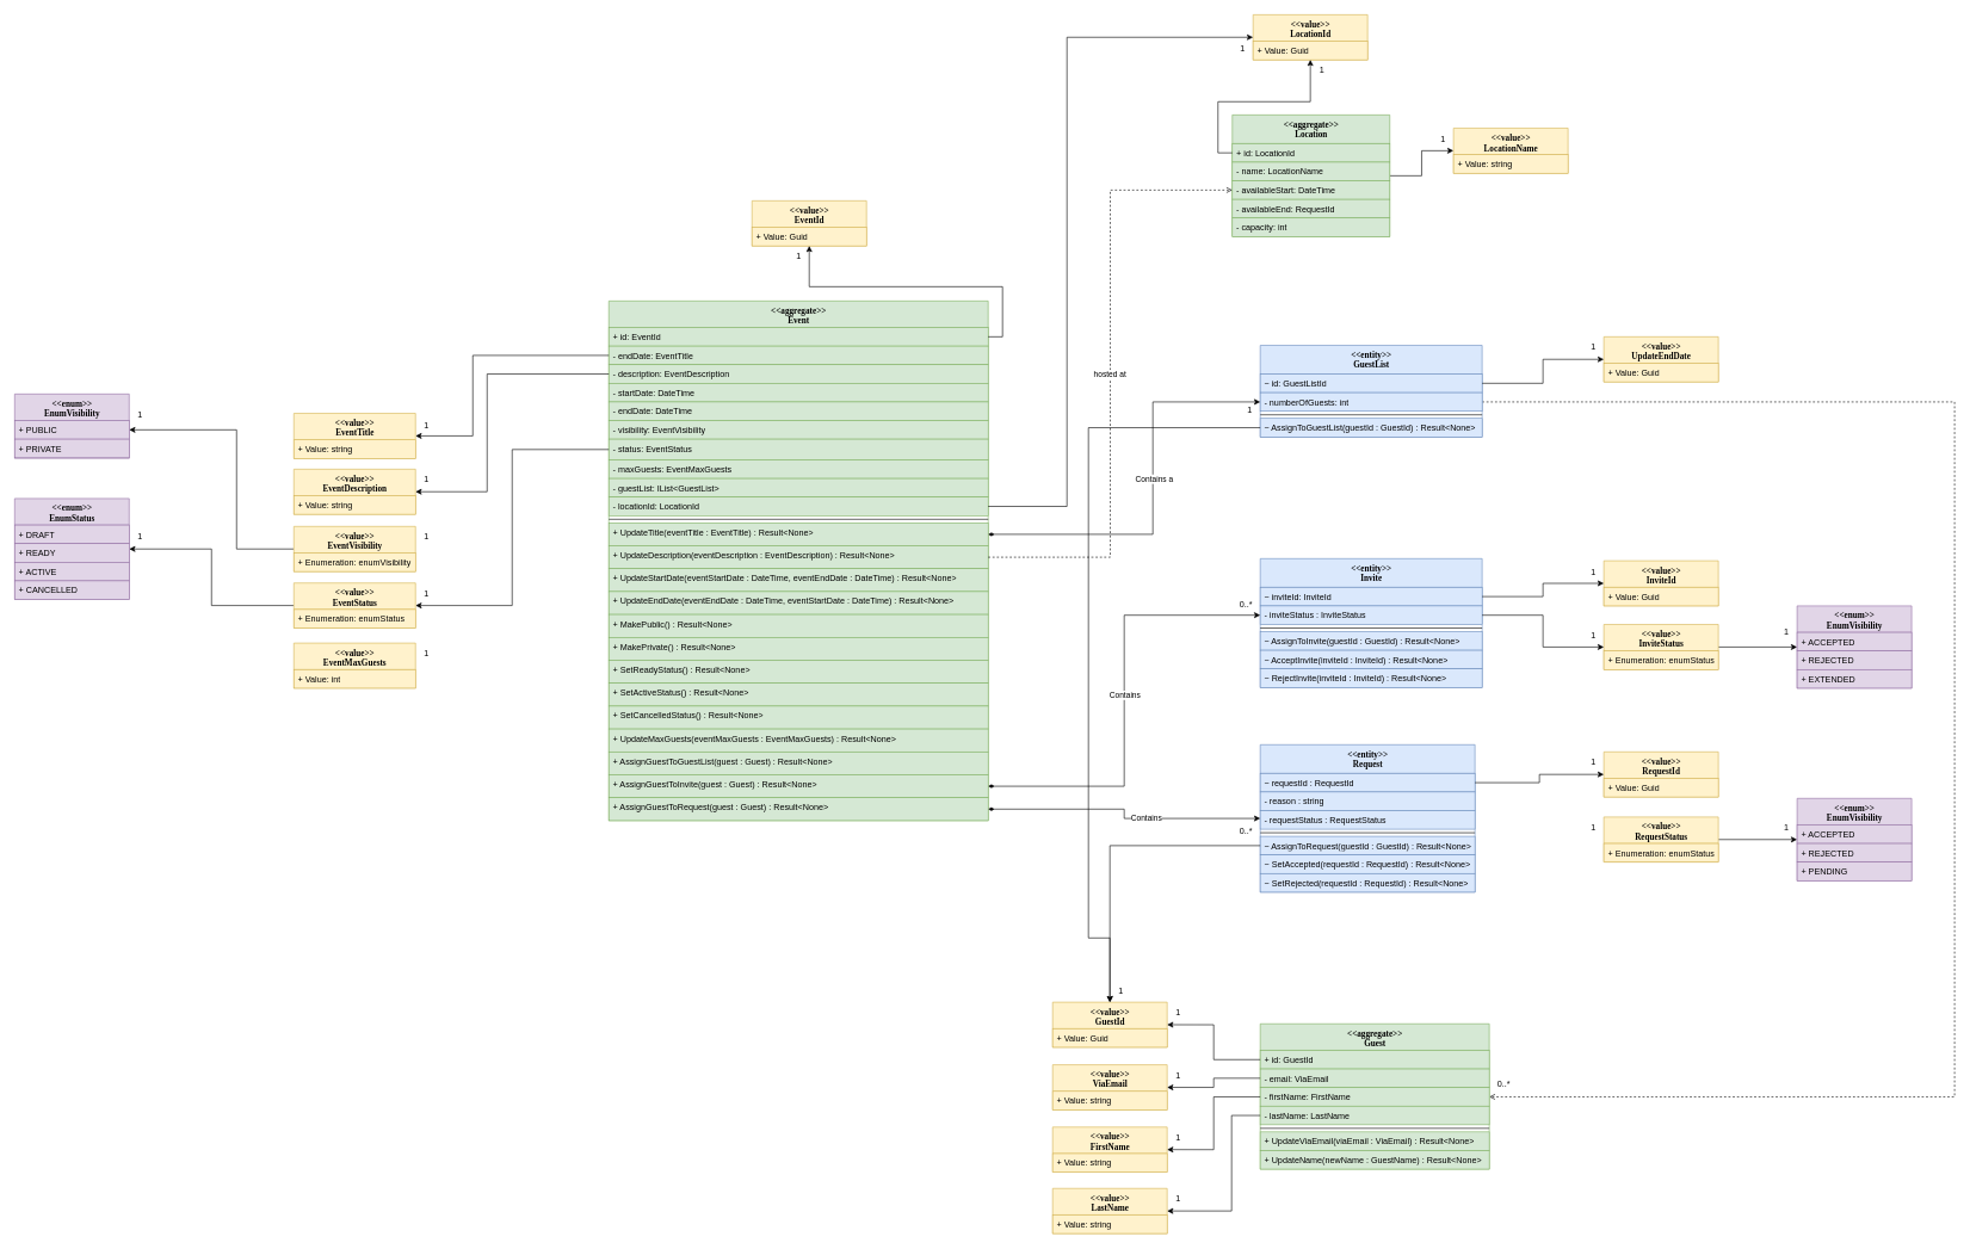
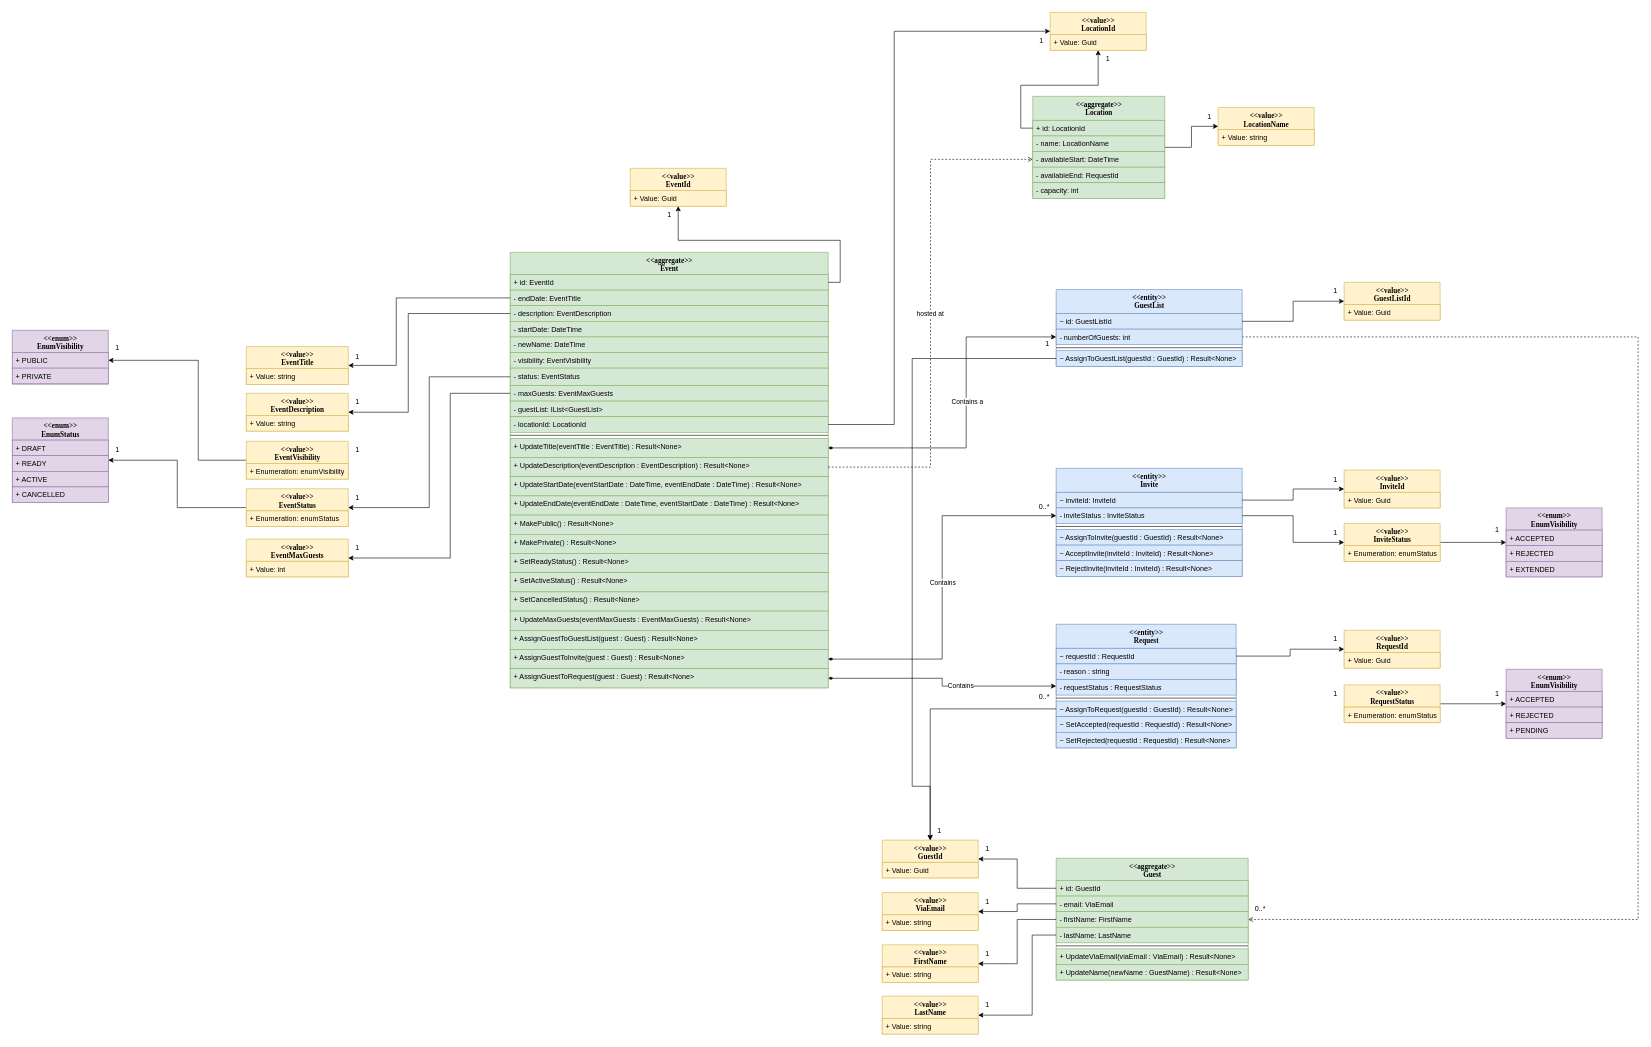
- <mxCell id="101" value="&amp;lt;&amp;lt;value&amp;gt;&amp;gt;&lt;div&gt;UpdateEndDate&lt;/div&gt;" style="swimlane;html=1;fontStyle=1;align=center;verticalAlign=top;childLayout=stackLayout;horizontal=1;startSize=37;horizontalStack=0;resizeParent=1;resizeLast=0;collapsible=1;marginBottom=0;swimlaneFillColor=#ffffff;rounded=0;shadow=0;comic=0;labelBackgroundColor=none;strokeWidth=1;fontFamily=Verdana;fontSize=12;fillColor=#fff2cc;strokeColor=#d6b656;" parent="1" vertex="1"><mxGeometry x="2240" y="470" width="160" height="63" as="geometry" /></mxCell>
+ <mxCell id="101" value="&amp;lt;&amp;lt;value&amp;gt;&amp;gt;&lt;div&gt;GuestListId&lt;/div&gt;" style="swimlane;html=1;fontStyle=1;align=center;verticalAlign=top;childLayout=stackLayout;horizontal=1;startSize=37;horizontalStack=0;resizeParent=1;resizeLast=0;collapsible=1;marginBottom=0;swimlaneFillColor=#ffffff;rounded=0;shadow=0;comic=0;labelBackgroundColor=none;strokeWidth=1;fontFamily=Verdana;fontSize=12;fillColor=#fff2cc;strokeColor=#d6b656;" parent="1" vertex="1"><mxGeometry x="2240" y="470" width="160" height="63" as="geometry" /></mxCell>
- <mxCell id="7" value="- endDate: DateTime" style="text;html=1;strokeColor=#82b366;fillColor=#d5e8d4;align=left;verticalAlign=top;spacingLeft=4;spacingRight=4;whiteSpace=wrap;overflow=hidden;rotatable=0;points=[[0,0.5],[1,0.5]];portConstraint=eastwest;" parent="2" vertex="1"><mxGeometry y="141" width="530" height="26" as="geometry" /></mxCell>
+ <mxCell id="7" value="- newName: DateTime" style="text;html=1;strokeColor=#82b366;fillColor=#d5e8d4;align=left;verticalAlign=top;spacingLeft=4;spacingRight=4;whiteSpace=wrap;overflow=hidden;rotatable=0;points=[[0,0.5],[1,0.5]];portConstraint=eastwest;" parent="2" vertex="1"><mxGeometry y="141" width="530" height="26" as="geometry" /></mxCell>
+ <mxCell id="57" style="edgeStyle=orthogonalEdgeStyle;rounded=0;orthogonalLoop=1;jettySize=auto;html=1;entryX=1;entryY=0.5;entryDx=0;entryDy=0;" parent="1" source="10" target="47" edge="1"><mxGeometry relative="1" as="geometry"><Array as="points"><mxPoint x="750" y="655" /><mxPoint x="750" y="930" /></Array></mxGeometry></mxCell>
